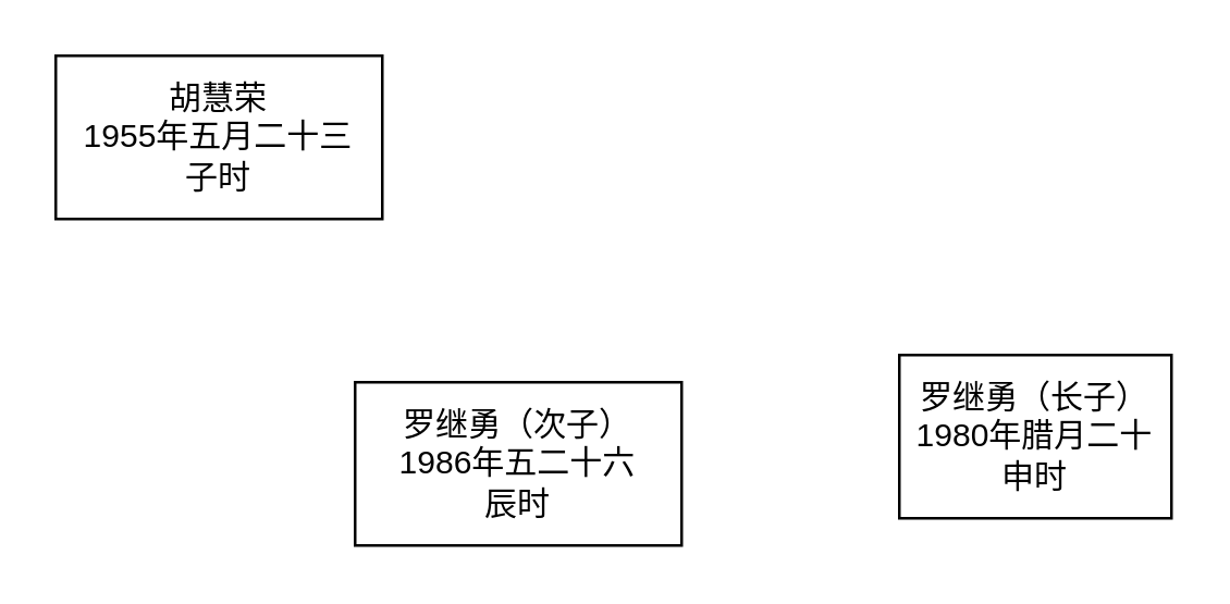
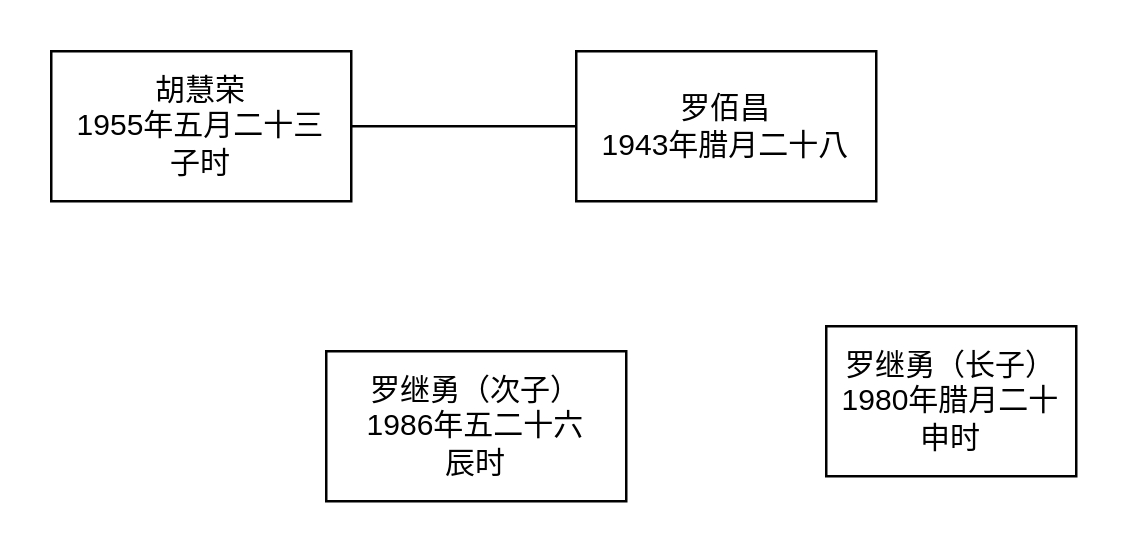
+ <mxCell id="2" style="edgeStyle=orthogonalEdgeStyle;rounded=0;orthogonalLoop=1;jettySize=auto;html=1;entryX=1;entryY=0.5;entryDx=0;entryDy=0;endArrow=none;startFill=0;" edge="1" parent="1" source="3" target="4"><mxGeometry relative="1" as="geometry" /></mxCell>
+ <mxCell id="3" value="罗佰昌&lt;div&gt;1943年腊月二十八&lt;/div&gt;" style="rounded=0;whiteSpace=wrap;html=1;" vertex="1" parent="1"><mxGeometry x="230" y="20" width="120" height="60" as="geometry" /></mxCell>
